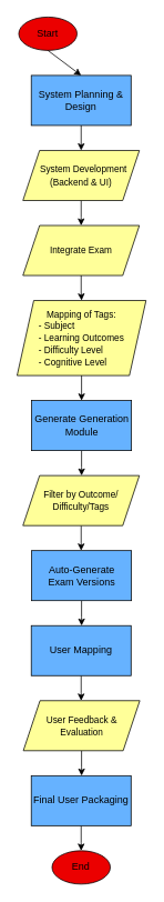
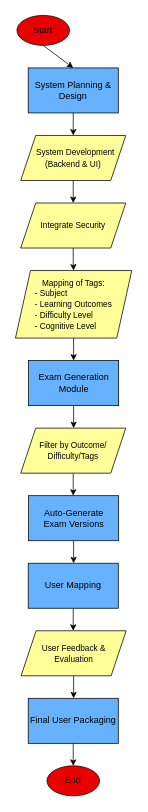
- <mxCell id="9" value="&lt;span style=&quot;font-size: 11px;&quot;&gt;Integrate Exam&lt;/span&gt;" style="shape=parallelogram;perimeter=parallelogramPerimeter;whiteSpace=wrap;html=1;fixedSize=1;fillColor=#FFFF99;align=center;" parent="1" vertex="1"><mxGeometry x="27" y="270" width="140" height="60" as="geometry" /></mxCell>
+ <mxCell id="9" value="&lt;span style=&quot;font-size: 11px;&quot;&gt;Integrate Security&lt;/span&gt;" style="shape=parallelogram;perimeter=parallelogramPerimeter;whiteSpace=wrap;html=1;fixedSize=1;fillColor=#FFFF99;align=center;" parent="1" vertex="1"><mxGeometry x="27" y="270" width="140" height="60" as="geometry" /></mxCell>
- <mxCell id="13" value="&lt;font style=&quot;font-size: 12px;&quot;&gt;Generate Generation&lt;/font&gt;&lt;div&gt;&lt;font style=&quot;font-size: 12px;&quot;&gt;Module&lt;/font&gt;&lt;/div&gt;" style="rounded=0;whiteSpace=wrap;html=1;fillColor=#66B2FF;" parent="1" vertex="1"><mxGeometry x="37.5" y="480" width="120" height="60" as="geometry" /></mxCell>
+ <mxCell id="13" value="&lt;font style=&quot;font-size: 12px;&quot;&gt;Exam Generation&lt;/font&gt;&lt;div&gt;&lt;font style=&quot;font-size: 12px;&quot;&gt;Module&lt;/font&gt;&lt;/div&gt;" style="rounded=0;whiteSpace=wrap;html=1;fillColor=#66B2FF;" parent="1" vertex="1"><mxGeometry x="37.5" y="480" width="120" height="60" as="geometry" /></mxCell>
